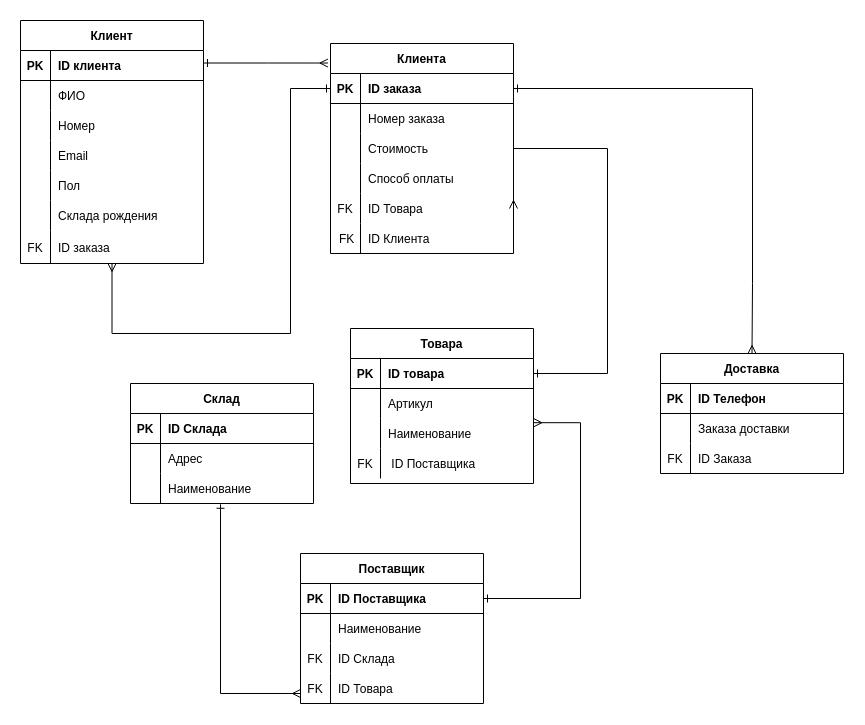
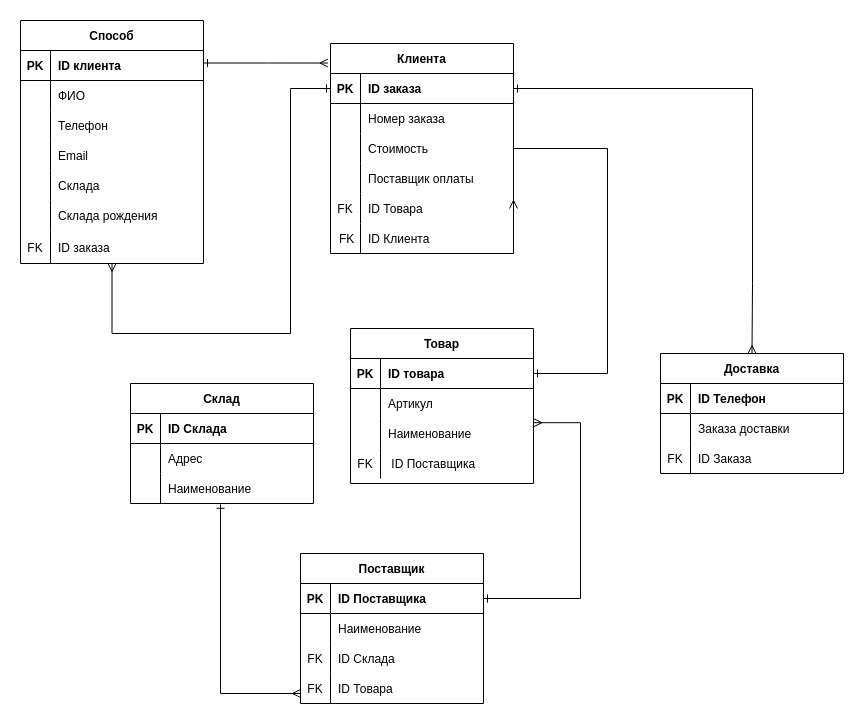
- <mxCell id="2" value="Клиент" style="shape=table;startSize=30;container=1;collapsible=1;childLayout=tableLayout;fixedRows=1;rowLines=0;fontStyle=1;align=center;resizeLast=1;" parent="1" vertex="1"><mxGeometry x="20" y="20" width="183" height="243" as="geometry" /></mxCell>
+ <mxCell id="2" value="Способ" style="shape=table;startSize=30;container=1;collapsible=1;childLayout=tableLayout;fixedRows=1;rowLines=0;fontStyle=1;align=center;resizeLast=1;" parent="1" vertex="1"><mxGeometry x="20" y="20" width="183" height="243" as="geometry" /></mxCell>
- <mxCell id="11" value="Номер" style="shape=partialRectangle;connectable=0;fillColor=none;top=0;left=0;bottom=0;right=0;align=left;spacingLeft=6;overflow=hidden;" parent="9" vertex="1"><mxGeometry x="30" width="153" height="30" as="geometry"><mxRectangle width="153" height="30" as="alternateBounds" /></mxGeometry></mxCell>
+ <mxCell id="11" value="Телефон" style="shape=partialRectangle;connectable=0;fillColor=none;top=0;left=0;bottom=0;right=0;align=left;spacingLeft=6;overflow=hidden;" parent="9" vertex="1"><mxGeometry x="30" width="153" height="30" as="geometry"><mxRectangle width="153" height="30" as="alternateBounds" /></mxGeometry></mxCell>
- <mxCell id="36" value="Способ оплаты " style="shape=partialRectangle;connectable=0;fillColor=none;top=0;left=0;bottom=0;right=0;align=left;spacingLeft=6;overflow=hidden;" parent="34" vertex="1"><mxGeometry x="30" width="153" height="30" as="geometry"><mxRectangle width="153" height="30" as="alternateBounds" /></mxGeometry></mxCell>
+ <mxCell id="36" value="Поставщик оплаты " style="shape=partialRectangle;connectable=0;fillColor=none;top=0;left=0;bottom=0;right=0;align=left;spacingLeft=6;overflow=hidden;" parent="34" vertex="1"><mxGeometry x="30" width="153" height="30" as="geometry"><mxRectangle width="153" height="30" as="alternateBounds" /></mxGeometry></mxCell>
- <mxCell id="17" value="Пол" style="shape=partialRectangle;connectable=0;fillColor=none;top=0;left=0;bottom=0;right=0;align=left;spacingLeft=6;overflow=hidden;" parent="15" vertex="1"><mxGeometry x="30" width="153" height="30" as="geometry"><mxRectangle width="153" height="30" as="alternateBounds" /></mxGeometry></mxCell>
+ <mxCell id="17" value="Склада" style="shape=partialRectangle;connectable=0;fillColor=none;top=0;left=0;bottom=0;right=0;align=left;spacingLeft=6;overflow=hidden;" parent="15" vertex="1"><mxGeometry x="30" width="153" height="30" as="geometry"><mxRectangle width="153" height="30" as="alternateBounds" /></mxGeometry></mxCell>
- <mxCell id="63" value="Товара" style="shape=table;startSize=30;container=1;collapsible=1;childLayout=tableLayout;fixedRows=1;rowLines=0;fontStyle=1;align=center;resizeLast=1;" parent="1" vertex="1"><mxGeometry x="350" y="328" width="183" height="155" as="geometry" /></mxCell>
+ <mxCell id="63" value="Товар" style="shape=table;startSize=30;container=1;collapsible=1;childLayout=tableLayout;fixedRows=1;rowLines=0;fontStyle=1;align=center;resizeLast=1;" parent="1" vertex="1"><mxGeometry x="350" y="328" width="183" height="155" as="geometry" /></mxCell>
